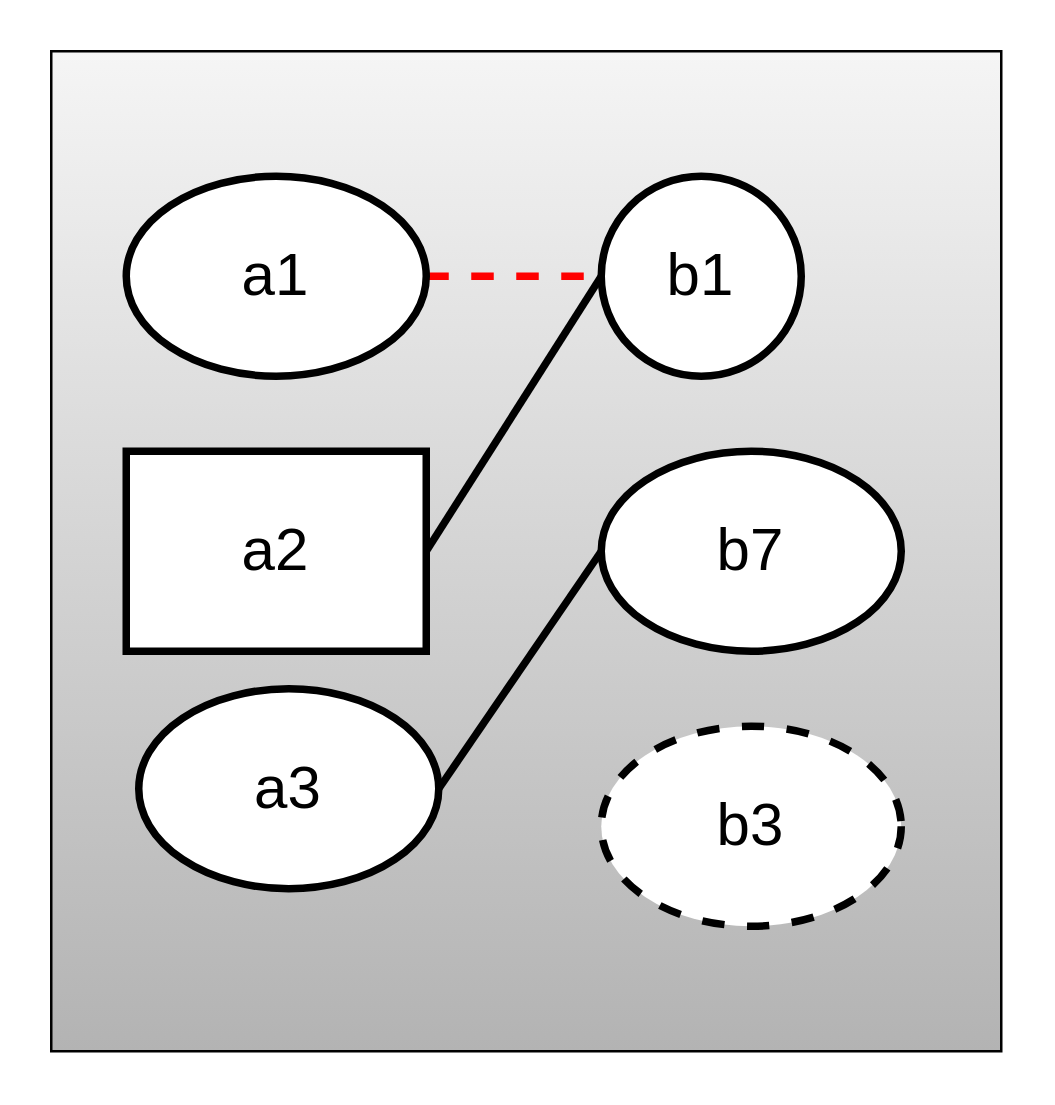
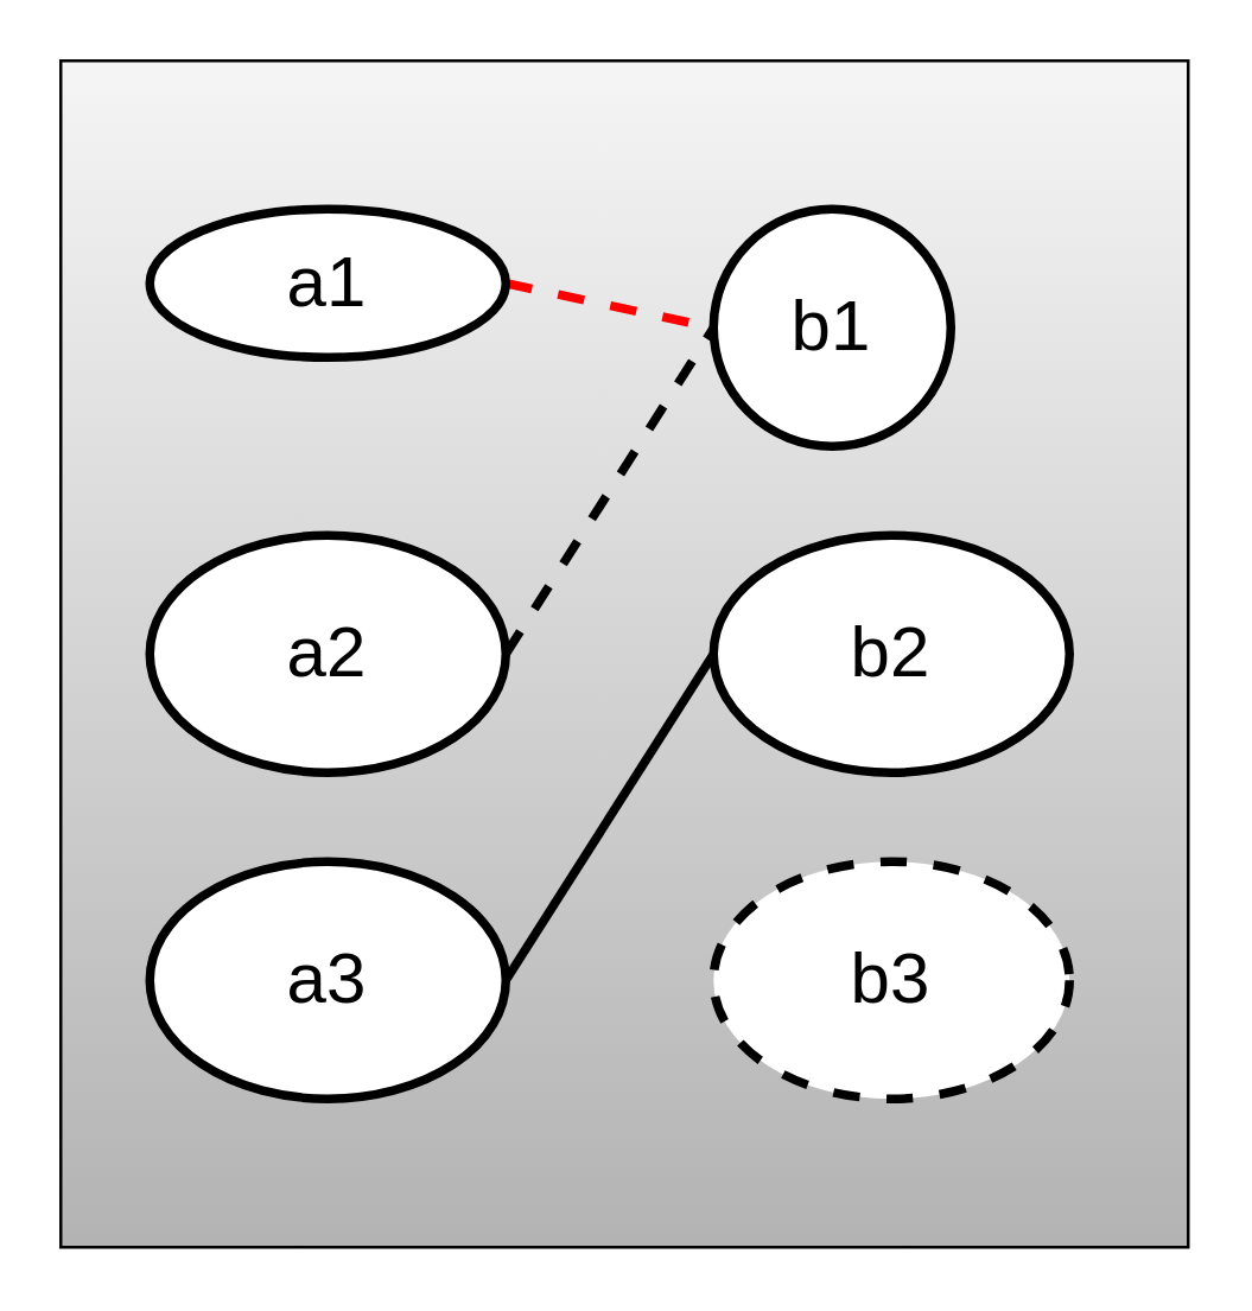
- <mxCell id="11" value="a1" style="ellipse;whiteSpace=wrap;html=1;strokeColor=#000000;fontSize=24;strokeWidth=3;" parent="1" vertex="1"><mxGeometry x="50" y="70" width="120" height="80" as="geometry" /></mxCell>
+ <mxCell id="11" value="a1" style="ellipse;whiteSpace=wrap;html=1;strokeColor=#000000;fontSize=24;strokeWidth=3;" parent="1" vertex="1"><mxGeometry x="50" y="70" width="120" height="50" as="geometry" /></mxCell>
- <mxCell id="3" style="edgeStyle=none;html=1;exitX=1;exitY=0.5;exitDx=0;exitDy=0;entryX=0;entryY=0.5;entryDx=0;entryDy=0;strokeColor=#000000;fontSize=24;strokeWidth=3;endArrow=none;endFill=0;" parent="1" source="4" target="7" edge="1"><mxGeometry relative="1" as="geometry" /></mxCell>
+ <mxCell id="3" style="edgeStyle=none;html=1;exitX=1;exitY=0.5;exitDx=0;exitDy=0;entryX=0;entryY=0.5;entryDx=0;entryDy=0;strokeColor=#000000;fontSize=24;strokeWidth=3;endArrow=none;endFill=0;dashed=1;" parent="1" source="4" target="7" edge="1"><mxGeometry relative="1" as="geometry" /></mxCell>
- <mxCell id="4" value="a2" style="whiteSpace=wrap;html=1;strokeColor=#000000;fontSize=24;strokeWidth=3;rounded=0;" parent="1" vertex="1"><mxGeometry x="50" y="180" width="120" height="80" as="geometry" /></mxCell>
+ <mxCell id="4" value="a2" style="ellipse;whiteSpace=wrap;html=1;strokeColor=#000000;fontSize=24;strokeWidth=3;" parent="1" vertex="1"><mxGeometry x="50" y="180" width="120" height="80" as="geometry" /></mxCell>
- <mxCell id="8" value="b7" style="ellipse;whiteSpace=wrap;html=1;strokeColor=#000000;fontSize=24;strokeWidth=3;" parent="1" vertex="1"><mxGeometry x="240" y="180" width="120" height="80" as="geometry" /></mxCell>
+ <mxCell id="8" value="b2" style="ellipse;whiteSpace=wrap;html=1;strokeColor=#000000;fontSize=24;strokeWidth=3;" parent="1" vertex="1"><mxGeometry x="240" y="180" width="120" height="80" as="geometry" /></mxCell>
- <mxCell id="6" value="a3" style="ellipse;whiteSpace=wrap;html=1;strokeColor=#000000;fontSize=24;strokeWidth=3;" parent="1" vertex="1"><mxGeometry x="55" y="275" width="120" height="80" as="geometry" /></mxCell>
+ <mxCell id="6" value="a3" style="ellipse;whiteSpace=wrap;html=1;strokeColor=#000000;fontSize=24;strokeWidth=3;" parent="1" vertex="1"><mxGeometry x="50" y="290" width="120" height="80" as="geometry" /></mxCell>
